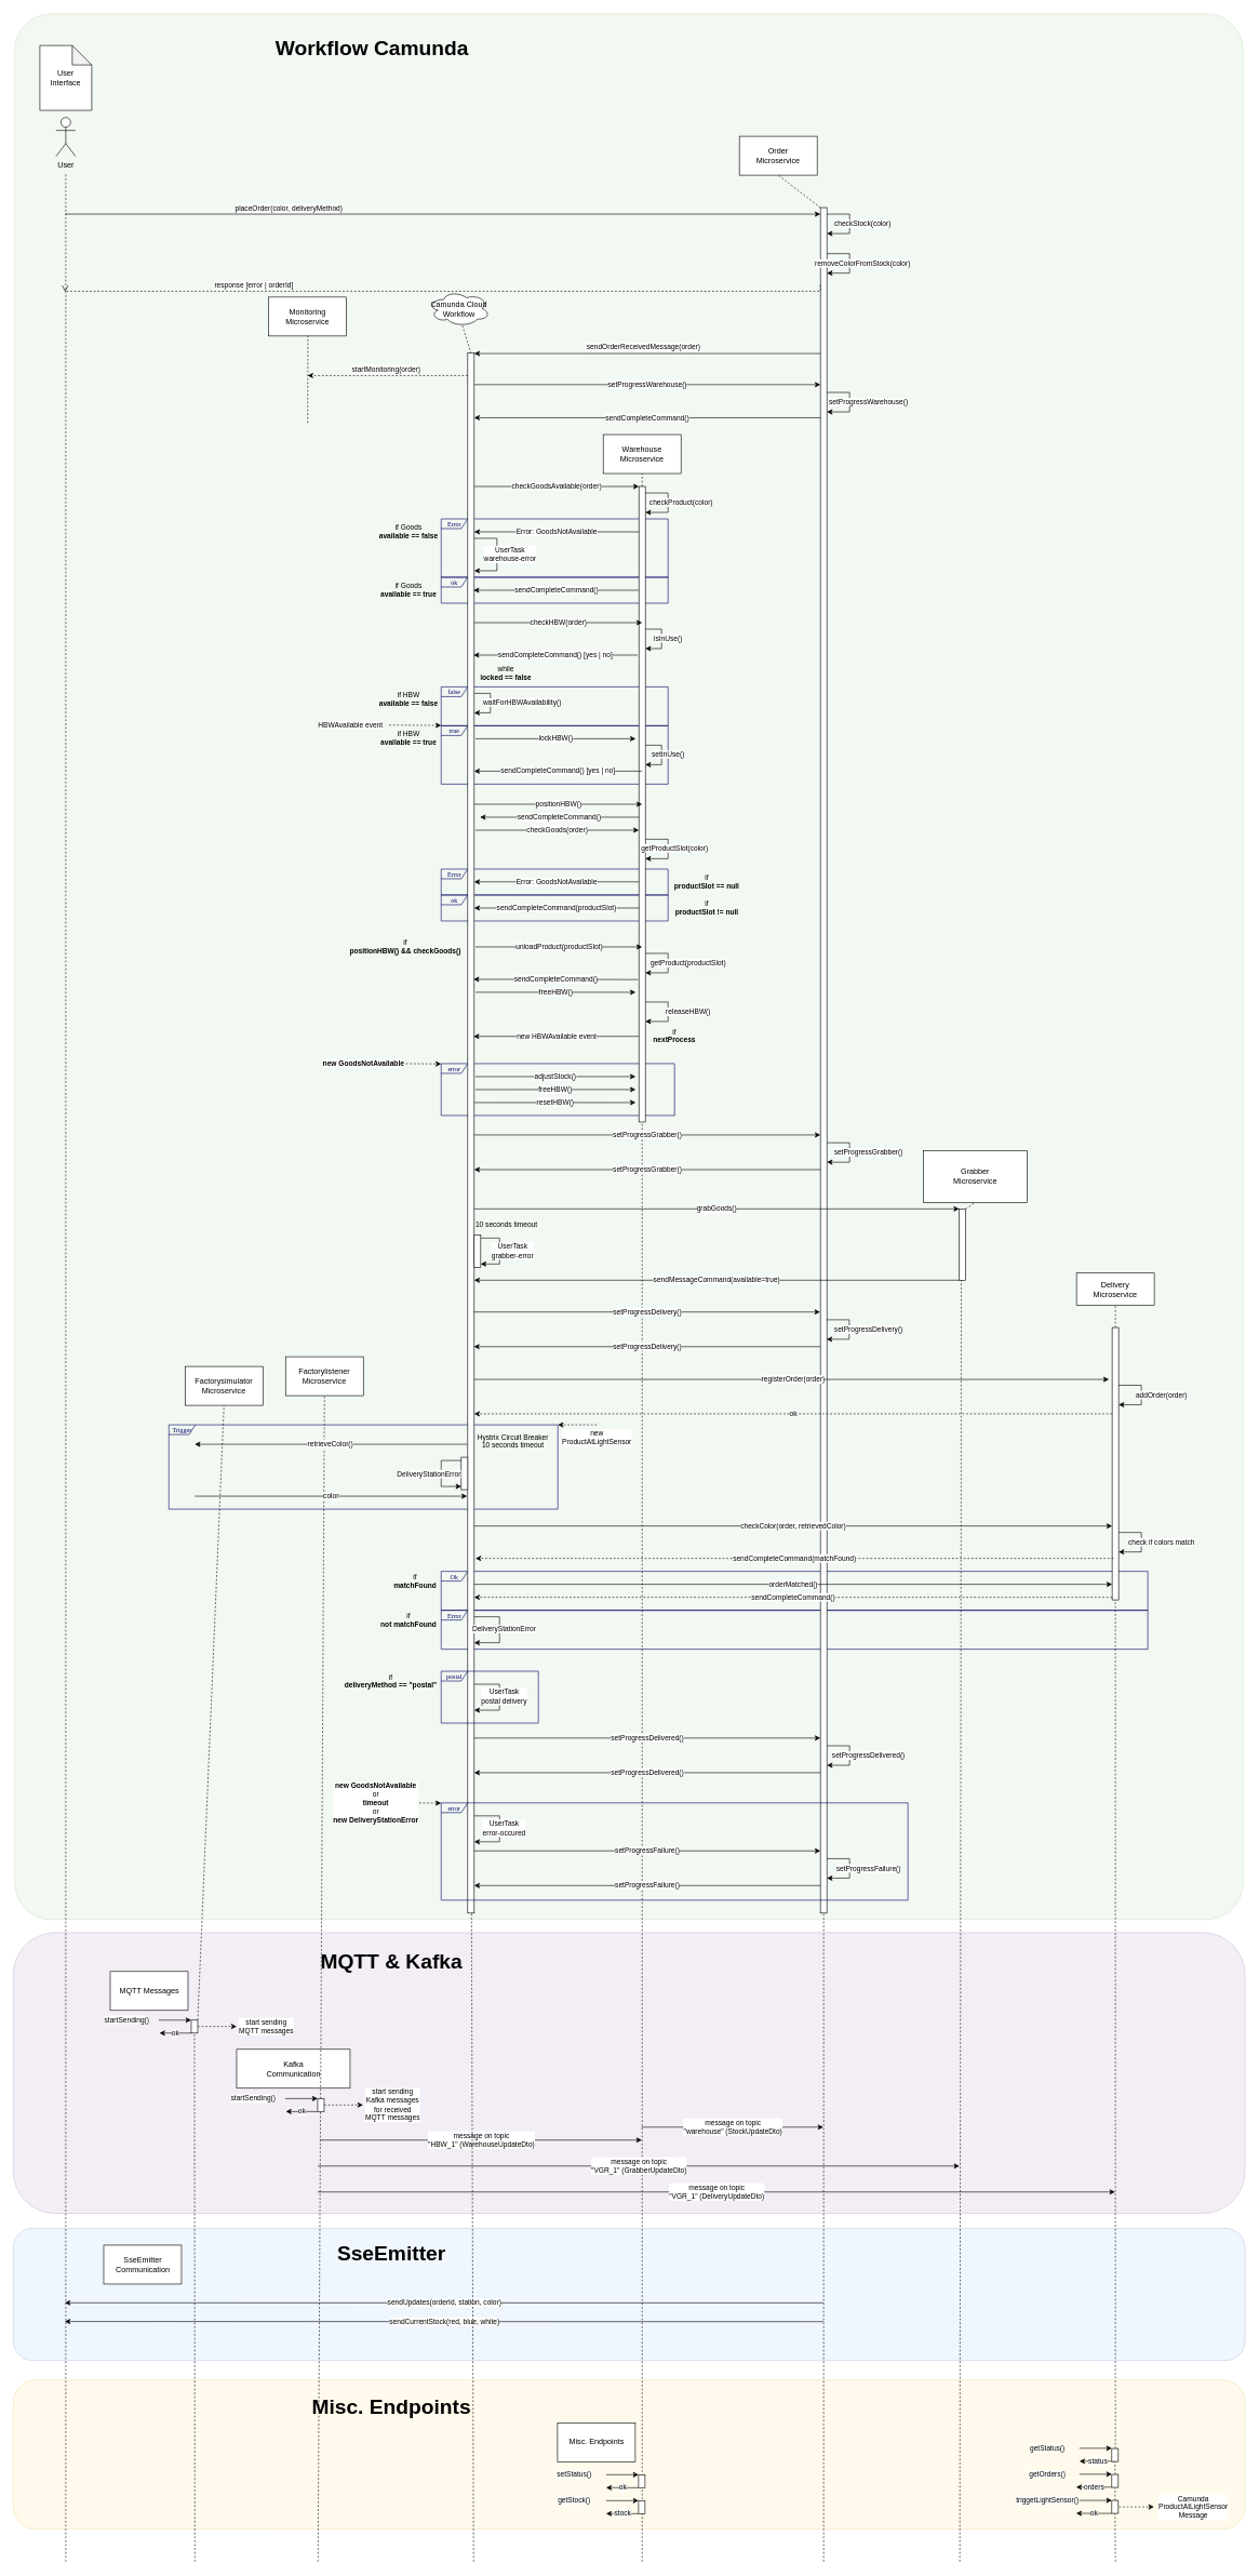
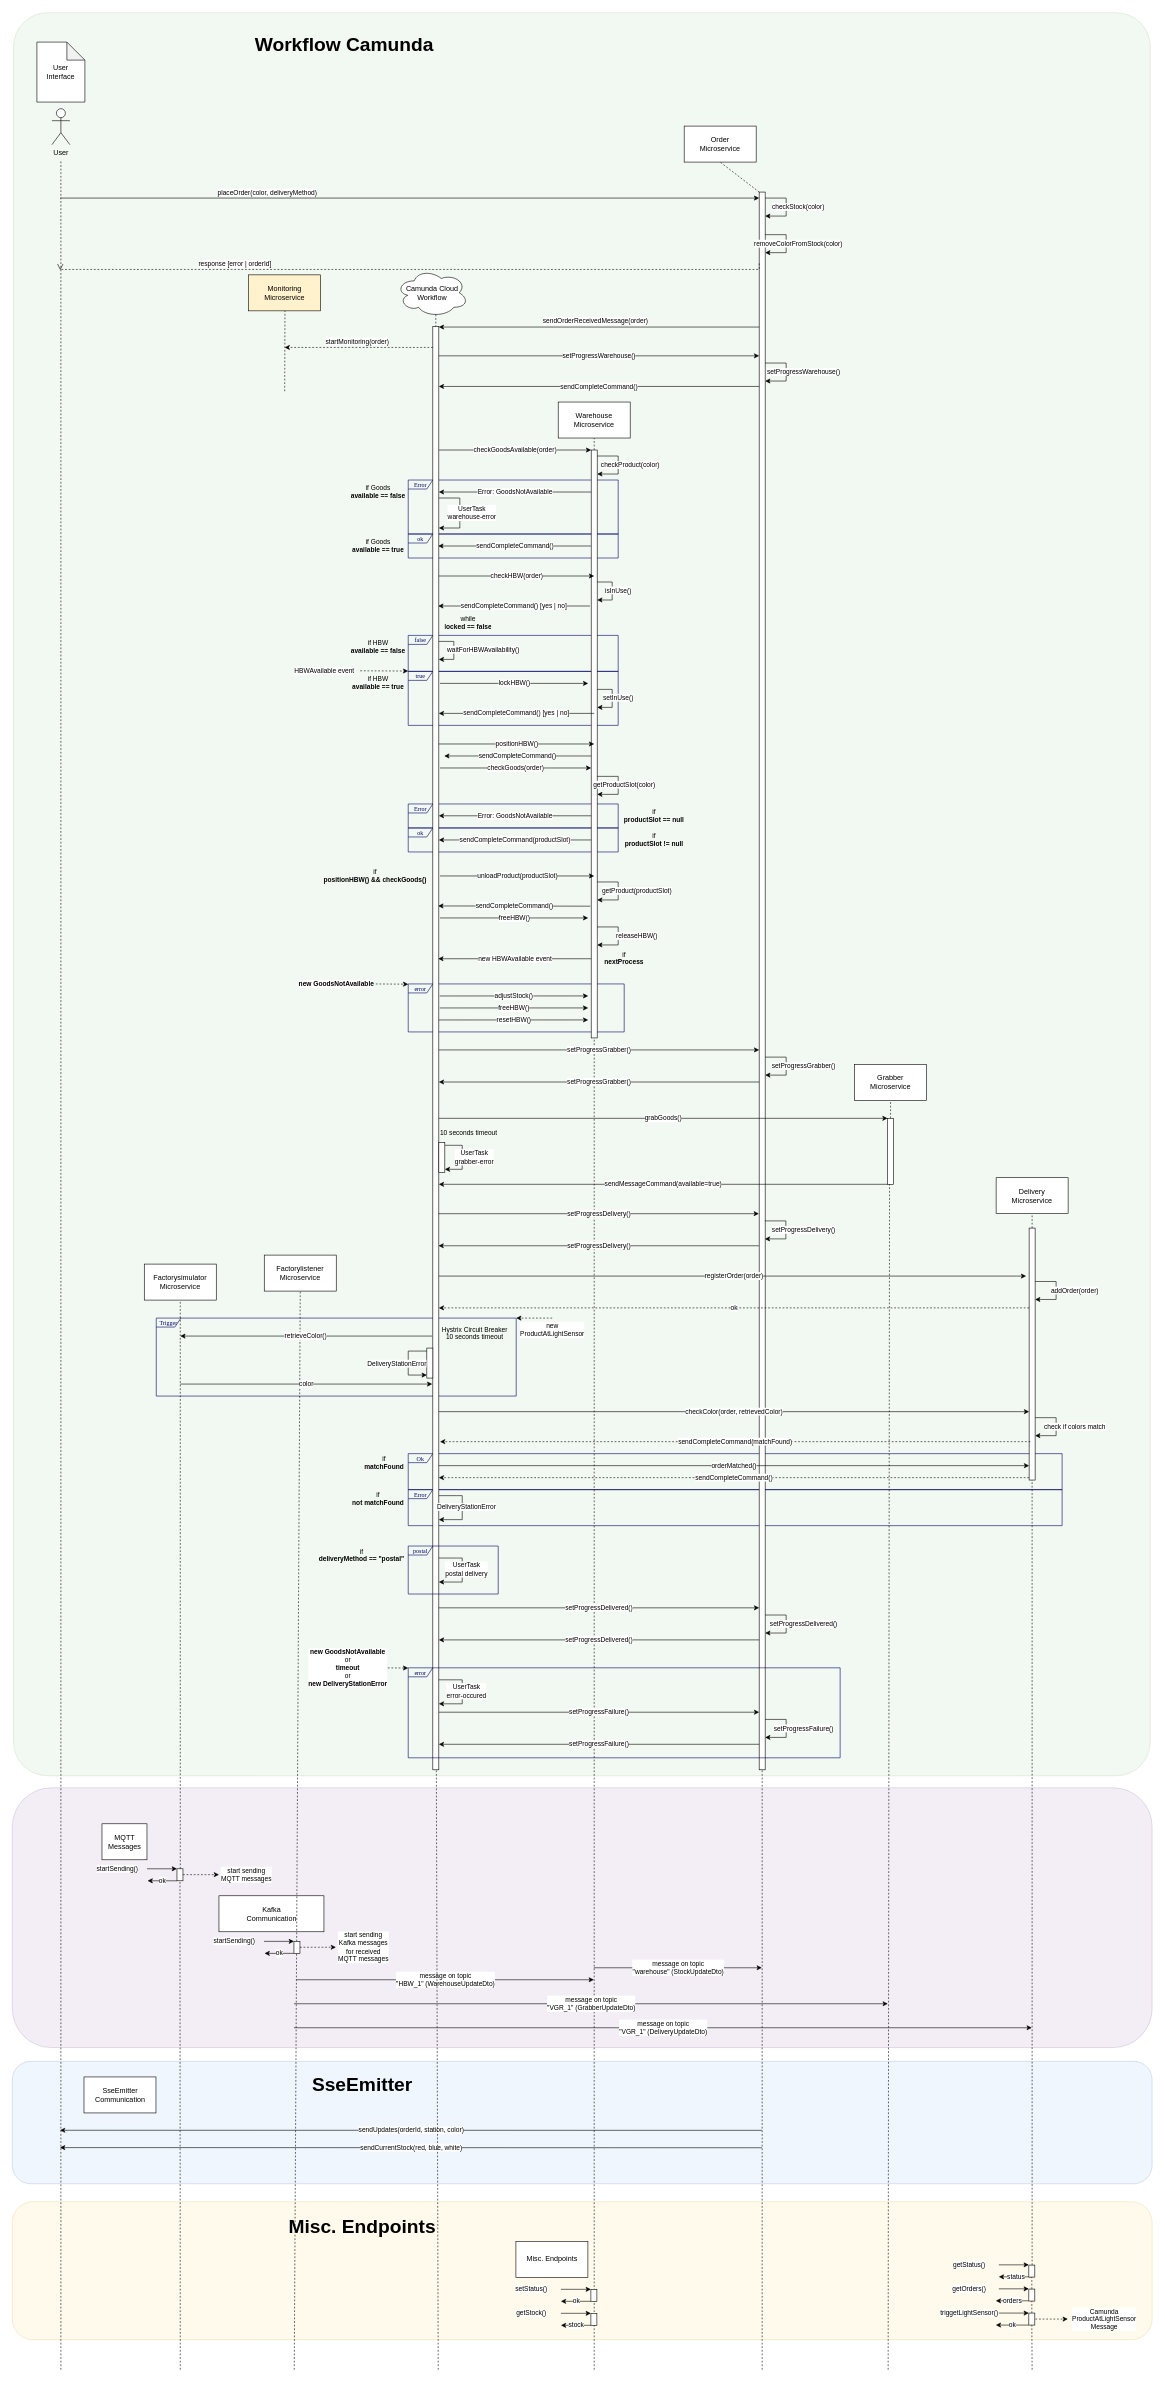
- <mxCell id="22" value="Camunda Cloud Workflow" style="ellipse;shape=cloud;whiteSpace=wrap;html=1;" parent="1" vertex="1"><mxGeometry x="660" y="447" width="95" height="55" as="geometry" /></mxCell>
+ <mxCell id="22" value="Camunda Cloud Workflow" style="ellipse;shape=cloud;whiteSpace=wrap;html=1;" parent="1" vertex="1"><mxGeometry x="660" y="447" width="120" height="80" as="geometry" /></mxCell>
- <mxCell id="153" value="Monitoring&lt;br&gt;Microservice" style="rounded=0;whiteSpace=wrap;html=1;" vertex="1" parent="1"><mxGeometry x="414" y="457" width="120" height="60" as="geometry" /></mxCell>
+ <mxCell id="153" value="Monitoring&lt;br&gt;Microservice" style="rounded=0;whiteSpace=wrap;html=1;fillColor=#fff2cc;" vertex="1" parent="1"><mxGeometry x="414" y="457" width="120" height="60" as="geometry" /></mxCell>
- <mxCell id="17" value="Grabber&lt;div&gt;Microservice&lt;/div&gt;" style="rounded=0;whiteSpace=wrap;html=1;" parent="1" vertex="1"><mxGeometry x="1424" y="1773" width="160" height="80" as="geometry" /></mxCell>
+ <mxCell id="17" value="Grabber&lt;div&gt;Microservice&lt;/div&gt;" style="rounded=0;whiteSpace=wrap;html=1;" parent="1" vertex="1"><mxGeometry x="1424" y="1773" width="120" height="60" as="geometry" /></mxCell>
- <mxCell id="16" value="Delivery&lt;br&gt;Microservice" style="rounded=0;whiteSpace=wrap;html=1;" parent="1" vertex="1"><mxGeometry x="1660" y="1962" width="120" height="50" as="geometry" /></mxCell>
+ <mxCell id="16" value="Delivery&lt;br&gt;Microservice" style="rounded=0;whiteSpace=wrap;html=1;" parent="1" vertex="1"><mxGeometry x="1660" y="1962" width="120" height="60" as="geometry" /></mxCell>
- <mxCell id="19" value="Factorysimulator&lt;div&gt;Microservice&lt;/div&gt;" style="rounded=0;whiteSpace=wrap;html=1;" parent="1" vertex="1"><mxGeometry x="285" y="2106" width="120" height="60" as="geometry" /></mxCell>
+ <mxCell id="19" value="Factorysimulator&lt;div&gt;Microservice&lt;/div&gt;" style="rounded=0;whiteSpace=wrap;html=1;" parent="1" vertex="1"><mxGeometry x="240" y="2106" width="120" height="60" as="geometry" /></mxCell>
- <mxCell id="150" value="&lt;b&gt;&lt;font style=&quot;font-size: 32px;&quot;&gt;MQTT &amp;amp; Kafka&lt;/font&gt;&lt;/b&gt;" style="text;html=1;align=center;verticalAlign=middle;resizable=0;points=[];autosize=1;strokeColor=none;fillColor=none;" parent="1" vertex="1"><mxGeometry x="484.5" y="2999" width="237" height="50" as="geometry" /></mxCell>
- <mxCell id="95" value="MQTT Messages" style="rounded=0;whiteSpace=wrap;html=1;" parent="1" vertex="1"><mxGeometry x="169.5" y="3039" width="120" height="60" as="geometry" /></mxCell>
+ <mxCell id="95" value="MQTT Messages" style="rounded=0;whiteSpace=wrap;html=1;" parent="1" vertex="1"><mxGeometry x="169.5" y="3039" width="75" height="60" as="geometry" /></mxCell>
- <mxCell id="36" value="SseEmitter Communication" style="rounded=0;whiteSpace=wrap;html=1;" parent="1" vertex="1"><mxGeometry x="159.5" y="3461" width="120" height="60" as="geometry" /></mxCell>
+ <mxCell id="36" value="SseEmitter Communication" style="rounded=0;whiteSpace=wrap;html=1;" parent="1" vertex="1"><mxGeometry x="139.5" y="3461" width="120" height="60" as="geometry" /></mxCell>
